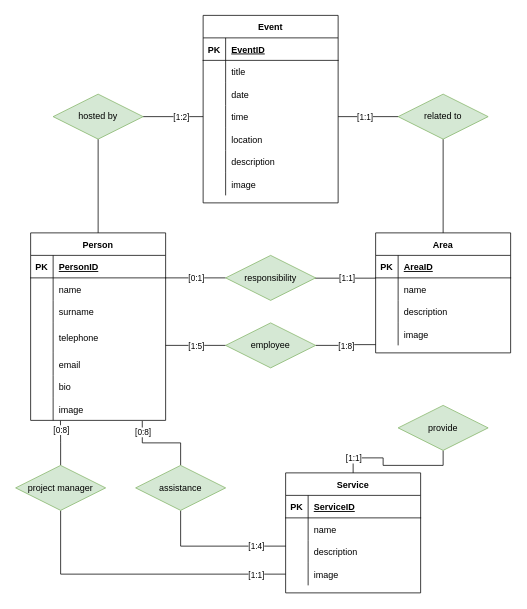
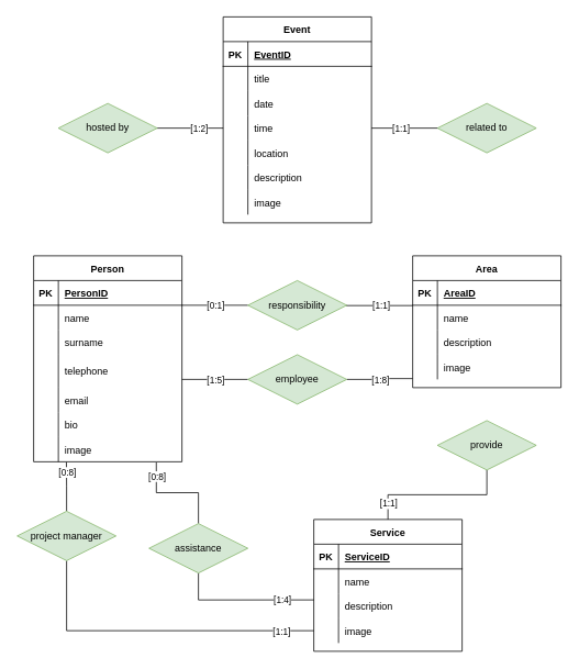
- <mxCell id="74" style="edgeStyle=orthogonalEdgeStyle;rounded=0;orthogonalLoop=1;jettySize=auto;html=1;entryX=0.5;entryY=0;entryDx=0;entryDy=0;startArrow=none;startFill=0;endArrow=none;endFill=0;" edge="1" parent="1" source="75" target="2"><mxGeometry relative="1" as="geometry" /></mxCell>
- <mxCell id="76" style="edgeStyle=orthogonalEdgeStyle;rounded=0;orthogonalLoop=1;jettySize=auto;html=1;entryX=0.5;entryY=0;entryDx=0;entryDy=0;startArrow=none;startFill=0;endArrow=none;endFill=0;" edge="1" parent="1" source="77" target="59"><mxGeometry relative="1" as="geometry" /></mxCell>
- <mxCell id="90" value="provide" style="shape=rhombus;perimeter=rhombusPerimeter;whiteSpace=wrap;html=1;align=center;fillColor=#d5e8d4;strokeColor=#82b366;" vertex="1" parent="1"><mxGeometry x="530" y="540" width="120" height="60" as="geometry" /></mxCell>
+ <mxCell id="90" value="provide" style="shape=rhombus;perimeter=rhombusPerimeter;whiteSpace=wrap;html=1;align=center;fillColor=#d5e8d4;strokeColor=#82b366;" vertex="1" parent="1"><mxGeometry x="530" y="510" width="120" height="60" as="geometry" /></mxCell>
- <mxCell id="95" value="assistance" style="shape=rhombus;perimeter=rhombusPerimeter;whiteSpace=wrap;html=1;align=center;fillColor=#d5e8d4;strokeColor=#82b366;" vertex="1" parent="1"><mxGeometry x="180" y="620" width="120" height="60" as="geometry" /></mxCell>
+ <mxCell id="95" value="assistance" style="shape=rhombus;perimeter=rhombusPerimeter;whiteSpace=wrap;html=1;align=center;fillColor=#d5e8d4;strokeColor=#82b366;" vertex="1" parent="1"><mxGeometry x="180" y="635" width="120" height="60" as="geometry" /></mxCell>
